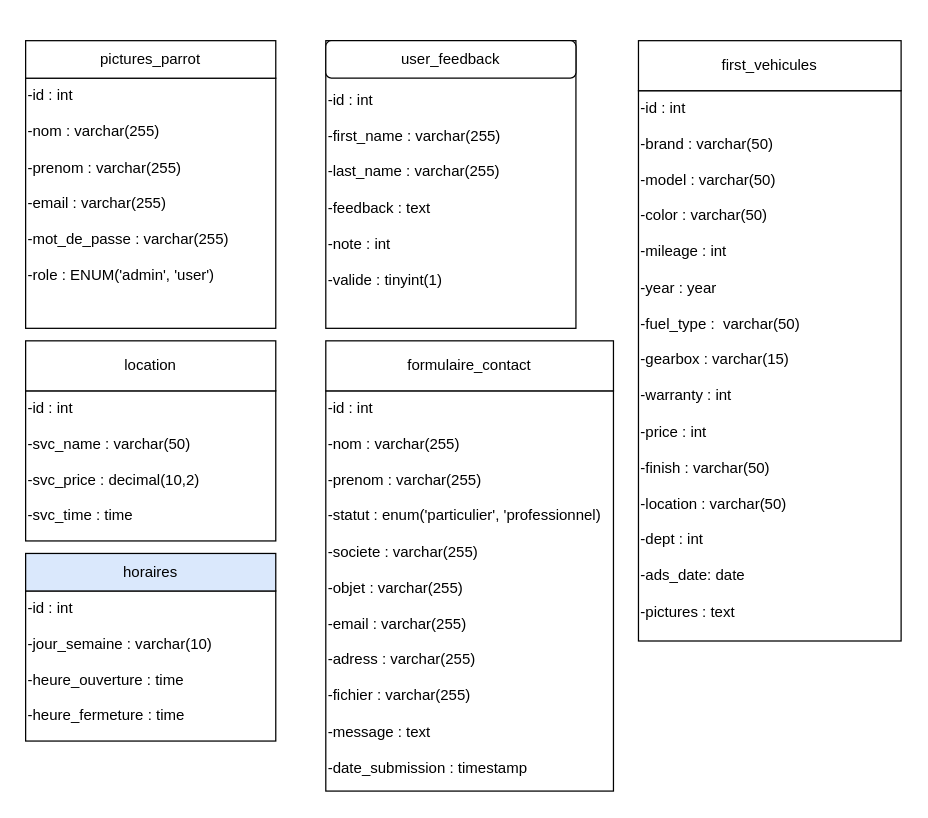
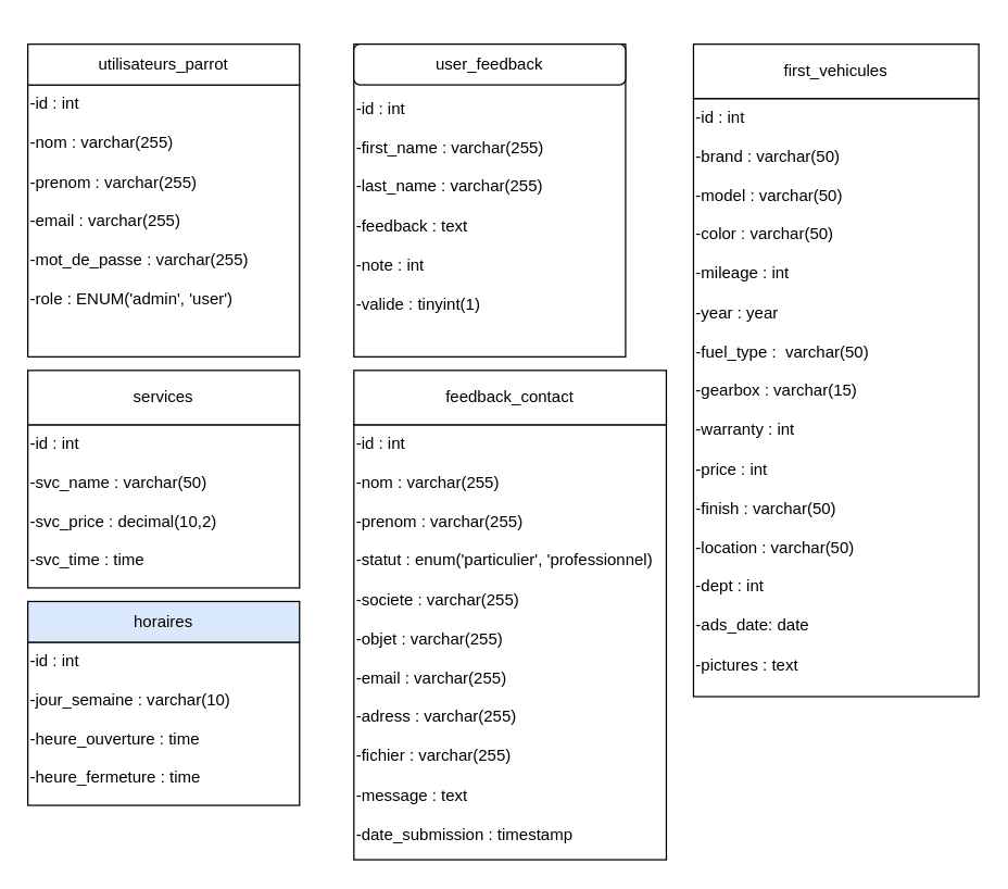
- <mxCell id="3" value="pictures_parrot" style="whiteSpace=wrap;html=1;direction=south;" vertex="1" parent="1"><mxGeometry x="20" y="20" width="200" height="30" as="geometry" /></mxCell>
+ <mxCell id="3" value="utilisateurs_parrot" style="whiteSpace=wrap;html=1;direction=south;" vertex="1" parent="1"><mxGeometry x="20" y="20" width="200" height="30" as="geometry" /></mxCell>
- <mxCell id="9" value="location" style="whiteSpace=wrap;html=1;fillColor=default;" vertex="1" parent="1"><mxGeometry x="20" y="260" width="200" height="40" as="geometry" /></mxCell>
+ <mxCell id="9" value="services" style="whiteSpace=wrap;html=1;fillColor=default;" vertex="1" parent="1"><mxGeometry x="20" y="260" width="200" height="40" as="geometry" /></mxCell>
- <mxCell id="11" value="formulaire_contact" style="whiteSpace=wrap;html=1;fillColor=default;" vertex="1" parent="1"><mxGeometry x="260" y="260" width="230" height="40" as="geometry" /></mxCell>
+ <mxCell id="11" value="feedback_contact" style="whiteSpace=wrap;html=1;fillColor=default;" vertex="1" parent="1"><mxGeometry x="260" y="260" width="230" height="40" as="geometry" /></mxCell>
